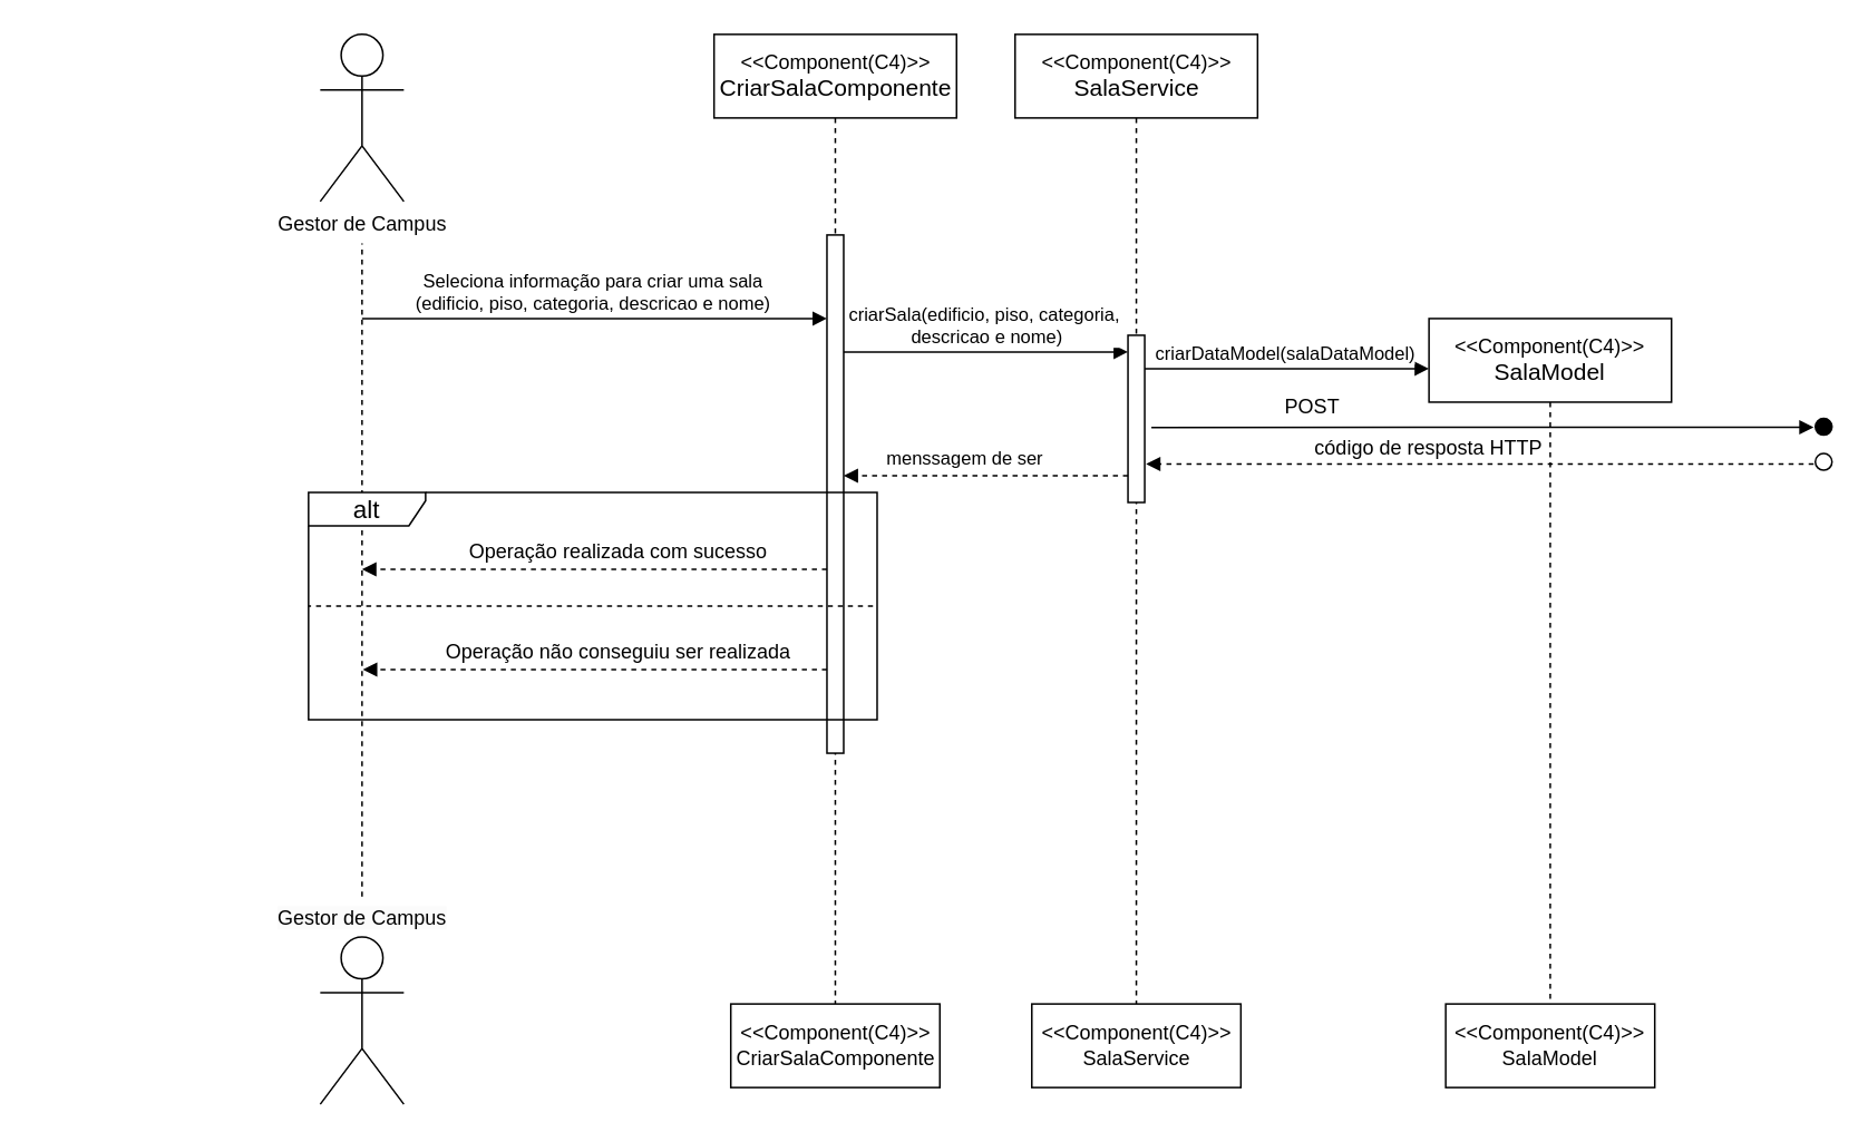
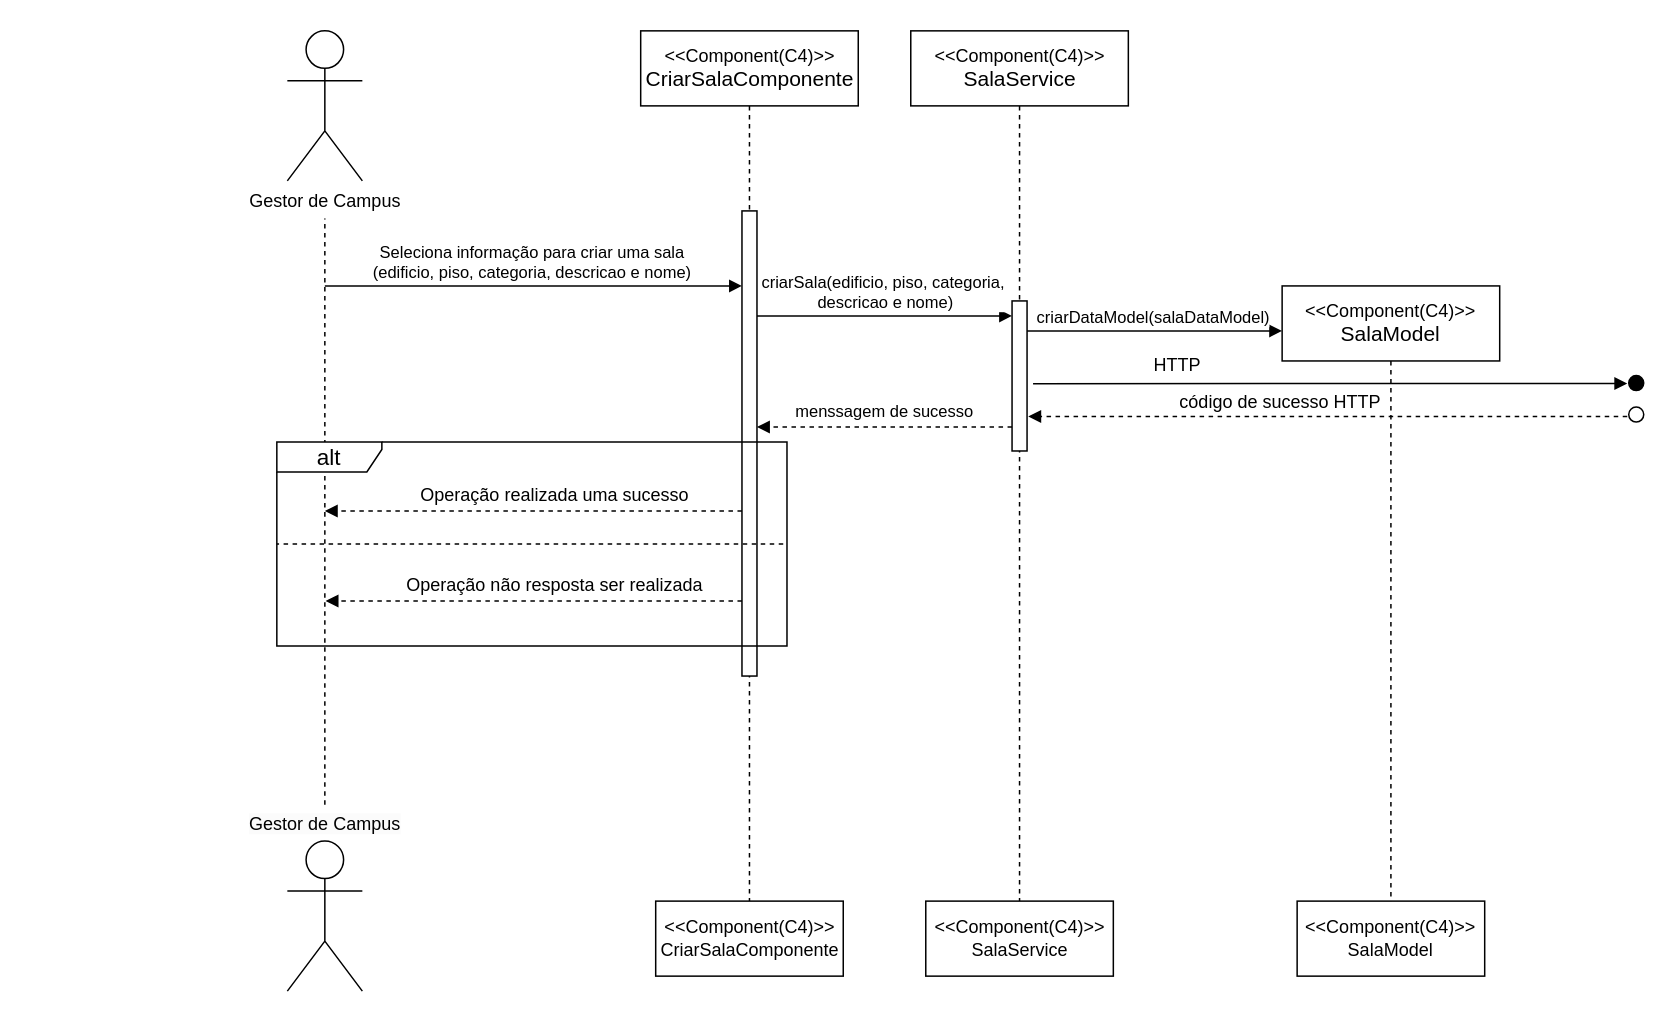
- <mxCell id="26" value="POST" style="text;html=1;align=center;verticalAlign=middle;resizable=0;points=[];autosize=1;strokeColor=none;fillColor=none;" vertex="1" parent="1"><mxGeometry x="754" y="228" width="60" height="30" as="geometry" /></mxCell>
+ <mxCell id="26" value="HTTP" style="text;html=1;align=center;verticalAlign=middle;resizable=0;points=[];autosize=1;strokeColor=none;fillColor=none;" vertex="1" parent="1"><mxGeometry x="754" y="228" width="60" height="30" as="geometry" /></mxCell>
- <mxCell id="29" value="código de resposta HTTP" style="text;whiteSpace=wrap;html=1;" vertex="1" parent="1"><mxGeometry x="784" y="254" width="160" height="40" as="geometry" /></mxCell>
+ <mxCell id="29" value="código de sucesso HTTP" style="text;whiteSpace=wrap;html=1;" vertex="1" parent="1"><mxGeometry x="784" y="254" width="160" height="40" as="geometry" /></mxCell>
- <mxCell id="15" value="&lt;span style=&quot;color: rgb(0, 0, 0); font-family: Helvetica; font-size: 11px; font-style: normal; font-variant-ligatures: normal; font-variant-caps: normal; font-weight: 400; letter-spacing: normal; orphans: 2; text-align: center; text-indent: 0px; text-transform: none; widows: 2; word-spacing: 0px; -webkit-text-stroke-width: 0px; background-color: rgb(255, 255, 255); text-decoration-thickness: initial; text-decoration-style: initial; text-decoration-color: initial; float: none; display: inline !important;&quot;&gt;menssagem de ser&lt;/span&gt;" style="text;whiteSpace=wrap;html=1;" vertex="1" parent="1"><mxGeometry x="528" y="259.75" width="160" height="40" as="geometry" /></mxCell>
+ <mxCell id="15" value="&lt;span style=&quot;color: rgb(0, 0, 0); font-family: Helvetica; font-size: 11px; font-style: normal; font-variant-ligatures: normal; font-variant-caps: normal; font-weight: 400; letter-spacing: normal; orphans: 2; text-align: center; text-indent: 0px; text-transform: none; widows: 2; word-spacing: 0px; -webkit-text-stroke-width: 0px; background-color: rgb(255, 255, 255); text-decoration-thickness: initial; text-decoration-style: initial; text-decoration-color: initial; float: none; display: inline !important;&quot;&gt;menssagem de sucesso&lt;/span&gt;" style="text;whiteSpace=wrap;html=1;" vertex="1" parent="1"><mxGeometry x="528" y="259.75" width="160" height="40" as="geometry" /></mxCell>
- <mxCell id="19" value="Operação realizada com sucesso" style="text;html=1;align=center;verticalAlign=middle;resizable=0;points=[];autosize=1;strokeColor=none;fillColor=none;" vertex="1" parent="16"><mxGeometry x="85" y="21" width="200" height="30" as="geometry" /></mxCell>
+ <mxCell id="19" value="Operação realizada uma sucesso" style="text;html=1;align=center;verticalAlign=middle;resizable=0;points=[];autosize=1;strokeColor=none;fillColor=none;" vertex="1" parent="16"><mxGeometry x="85" y="21" width="200" height="30" as="geometry" /></mxCell>
- <mxCell id="18" value="Operação não conseguiu ser realizada" style="text;html=1;align=center;verticalAlign=middle;resizable=0;points=[];autosize=1;strokeColor=none;fillColor=none;" vertex="1" parent="16"><mxGeometry x="70" y="81" width="230" height="30" as="geometry" /></mxCell>
+ <mxCell id="18" value="Operação não resposta ser realizada" style="text;html=1;align=center;verticalAlign=middle;resizable=0;points=[];autosize=1;strokeColor=none;fillColor=none;" vertex="1" parent="16"><mxGeometry x="70" y="81" width="230" height="30" as="geometry" /></mxCell>
